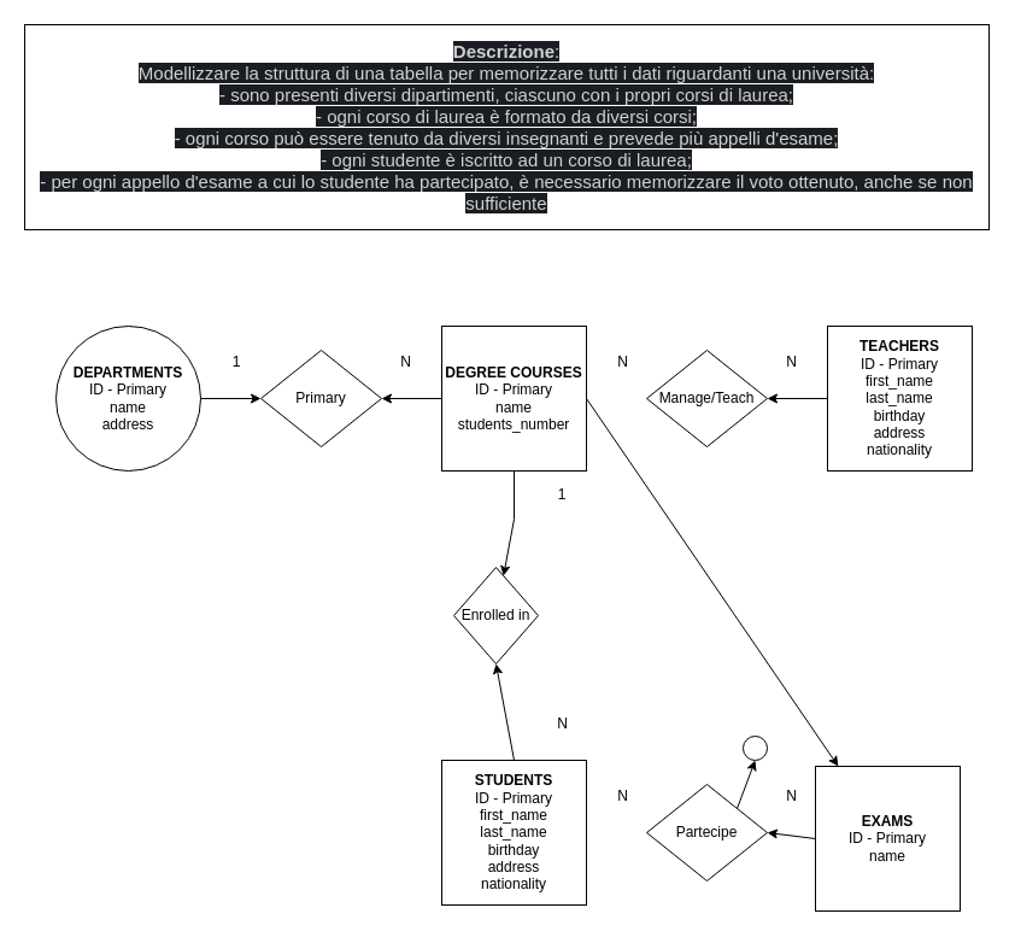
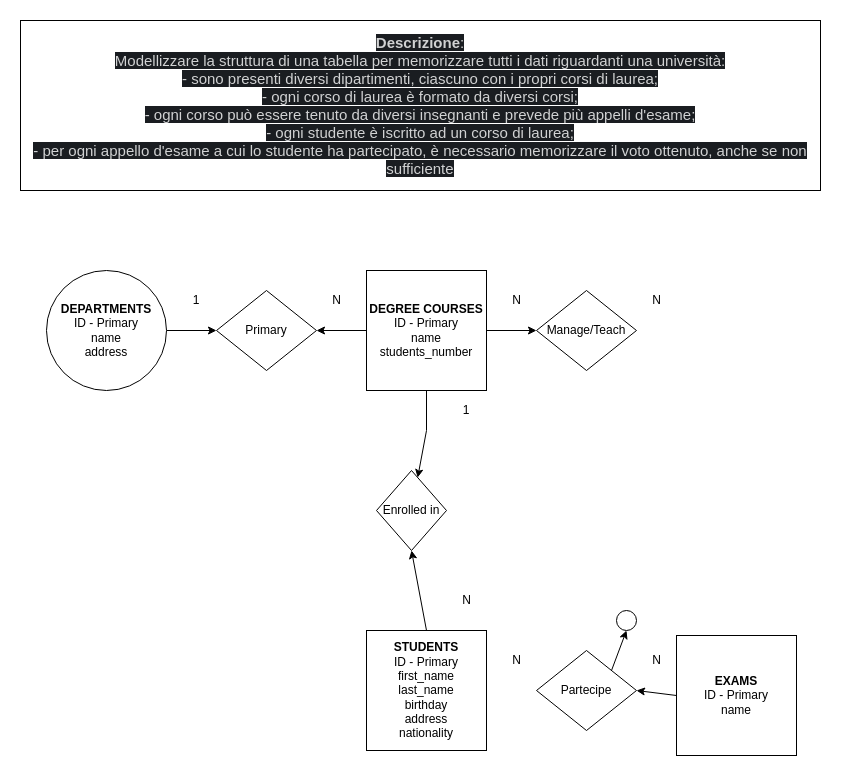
- <mxCell id="12" style="edgeStyle=none;rounded=0;orthogonalLoop=1;jettySize=auto;html=1;exitX=0;exitY=0.5;exitDx=0;exitDy=0;entryX=1;entryY=0.5;entryDx=0;entryDy=0;" edge="1" parent="1" source="13" target="14"><mxGeometry relative="1" as="geometry" /></mxCell>
- <mxCell id="13" value="&lt;b&gt;TEACHERS&lt;br&gt;&lt;/b&gt;ID - Primary&lt;br&gt;first_name&lt;br&gt;last_name&lt;br&gt;birthday&lt;br&gt;address&lt;br&gt;nationality&lt;b&gt;&lt;br&gt;&lt;/b&gt;" style="whiteSpace=wrap;html=1;aspect=fixed;" vertex="1" parent="1"><mxGeometry x="686" y="270" width="120" height="120" as="geometry" /></mxCell>
- <mxCell id="11" style="edgeStyle=none;rounded=0;orthogonalLoop=1;jettySize=auto;html=1;exitX=1;exitY=0.5;exitDx=0;exitDy=0;" edge="1" parent="1" source="6" target="8"><mxGeometry relative="1" as="geometry"><mxPoint x="436" y="510" as="sourcePoint" /></mxGeometry></mxCell>
+ <mxCell id="11" style="edgeStyle=none;rounded=0;orthogonalLoop=1;jettySize=auto;html=1;exitX=1;exitY=0.5;exitDx=0;exitDy=0;entryX=0;entryY=0.5;entryDx=0;entryDy=0;" edge="1" parent="1" source="6" target="14"><mxGeometry relative="1" as="geometry"><mxPoint x="436" y="510" as="sourcePoint" /></mxGeometry></mxCell>
